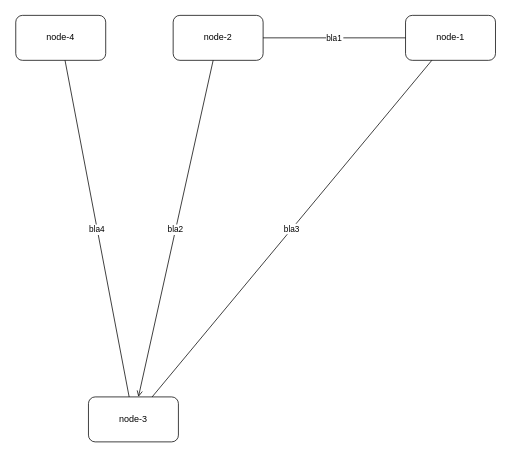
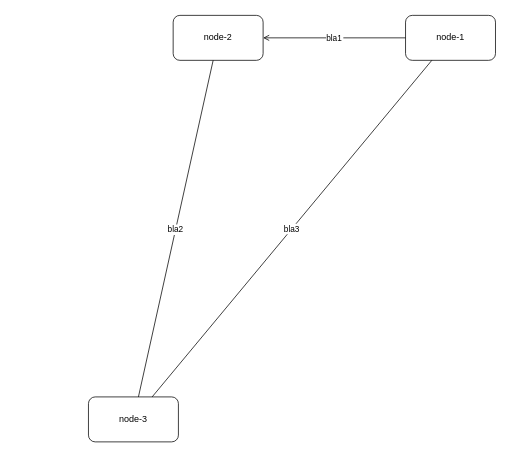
- <mxCell id="5" value="node-4" style="rounded=1;whiteSpace=wrap;html=1;" parent="1" vertex="1"><mxGeometry x="20" y="20" width="120" height="60" as="geometry" /></mxCell>
- <mxCell id="6" value="bla1" style="endArrow=none;" parent="1" source="2" target="3" edge="1"><mxGeometry relative="1" as="geometry" /></mxCell>
+ <mxCell id="6" value="bla1" style="endArrow=open;" parent="1" source="2" target="3" edge="1"><mxGeometry relative="1" as="geometry" /></mxCell>
- <mxCell id="9" value="bla4" style="endArrow=none;" parent="1" source="5" target="4" edge="1"><mxGeometry relative="1" as="geometry" /></mxCell>
- <mxCell id="7" value="bla2" style="endArrow=open;" parent="1" source="3" target="4" edge="1"><mxGeometry relative="1" as="geometry" /></mxCell>
+ <mxCell id="7" value="bla2" style="endArrow=none;" parent="1" source="3" target="4" edge="1"><mxGeometry relative="1" as="geometry" /></mxCell>
